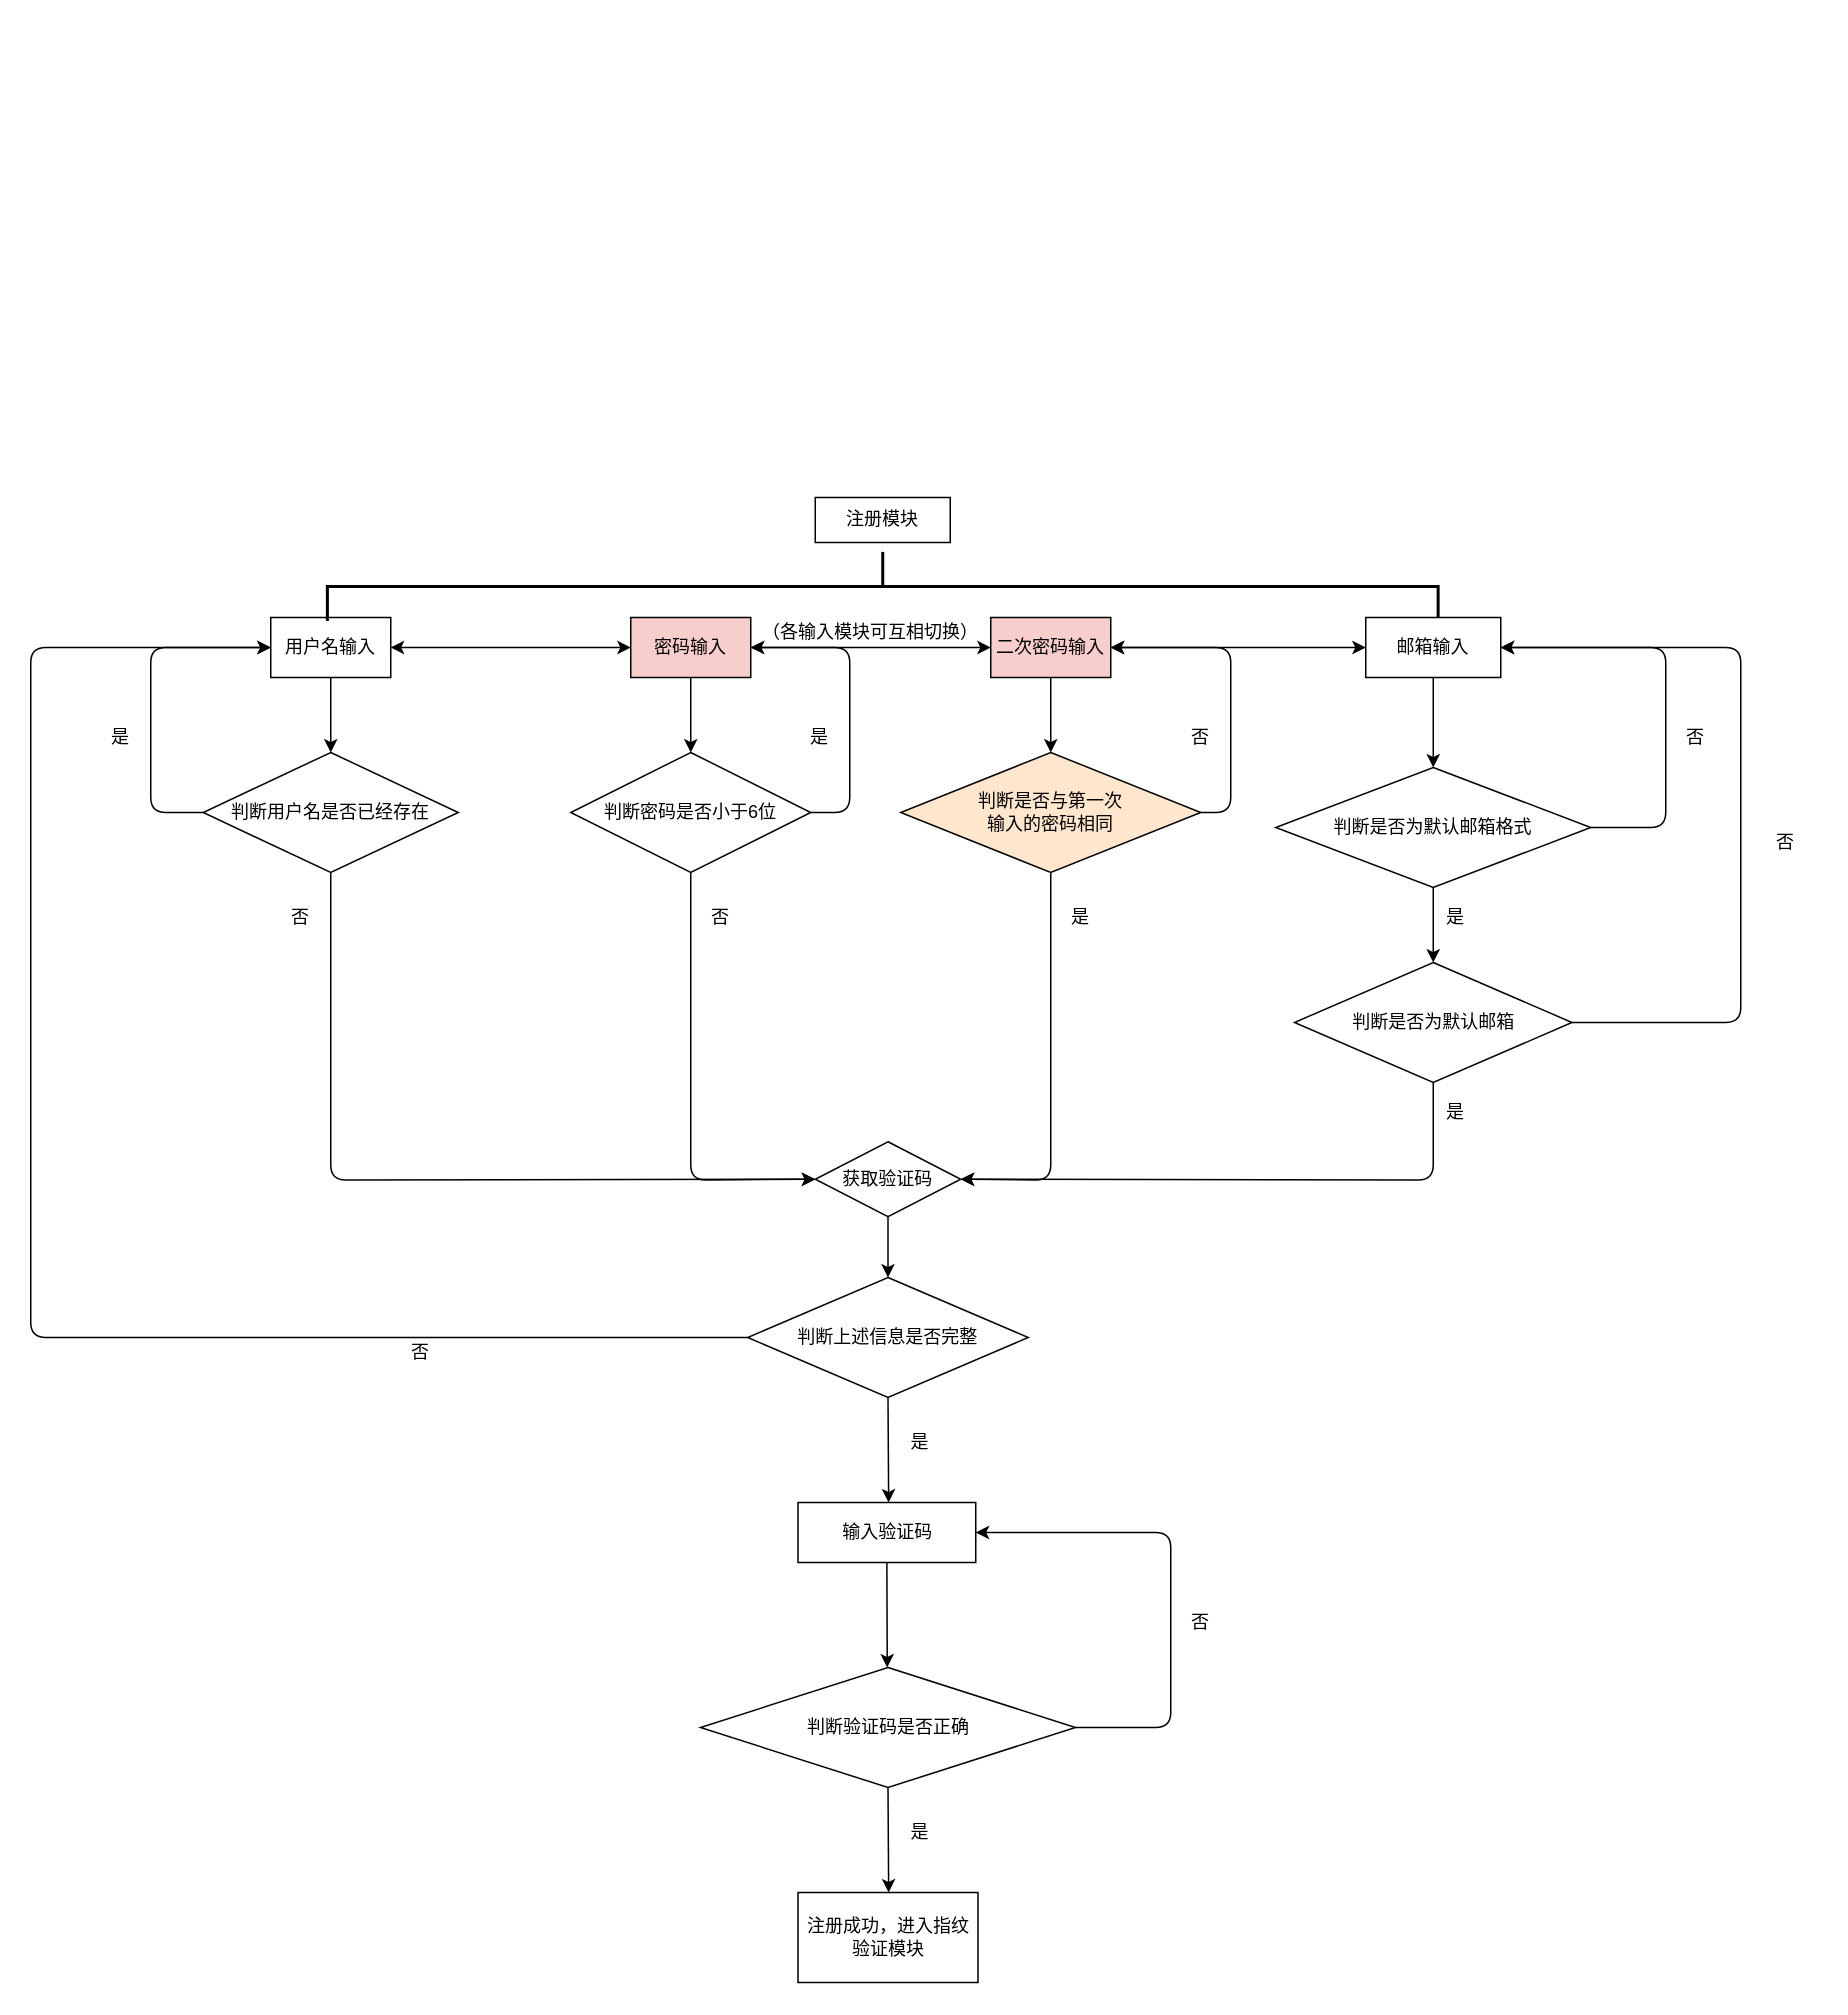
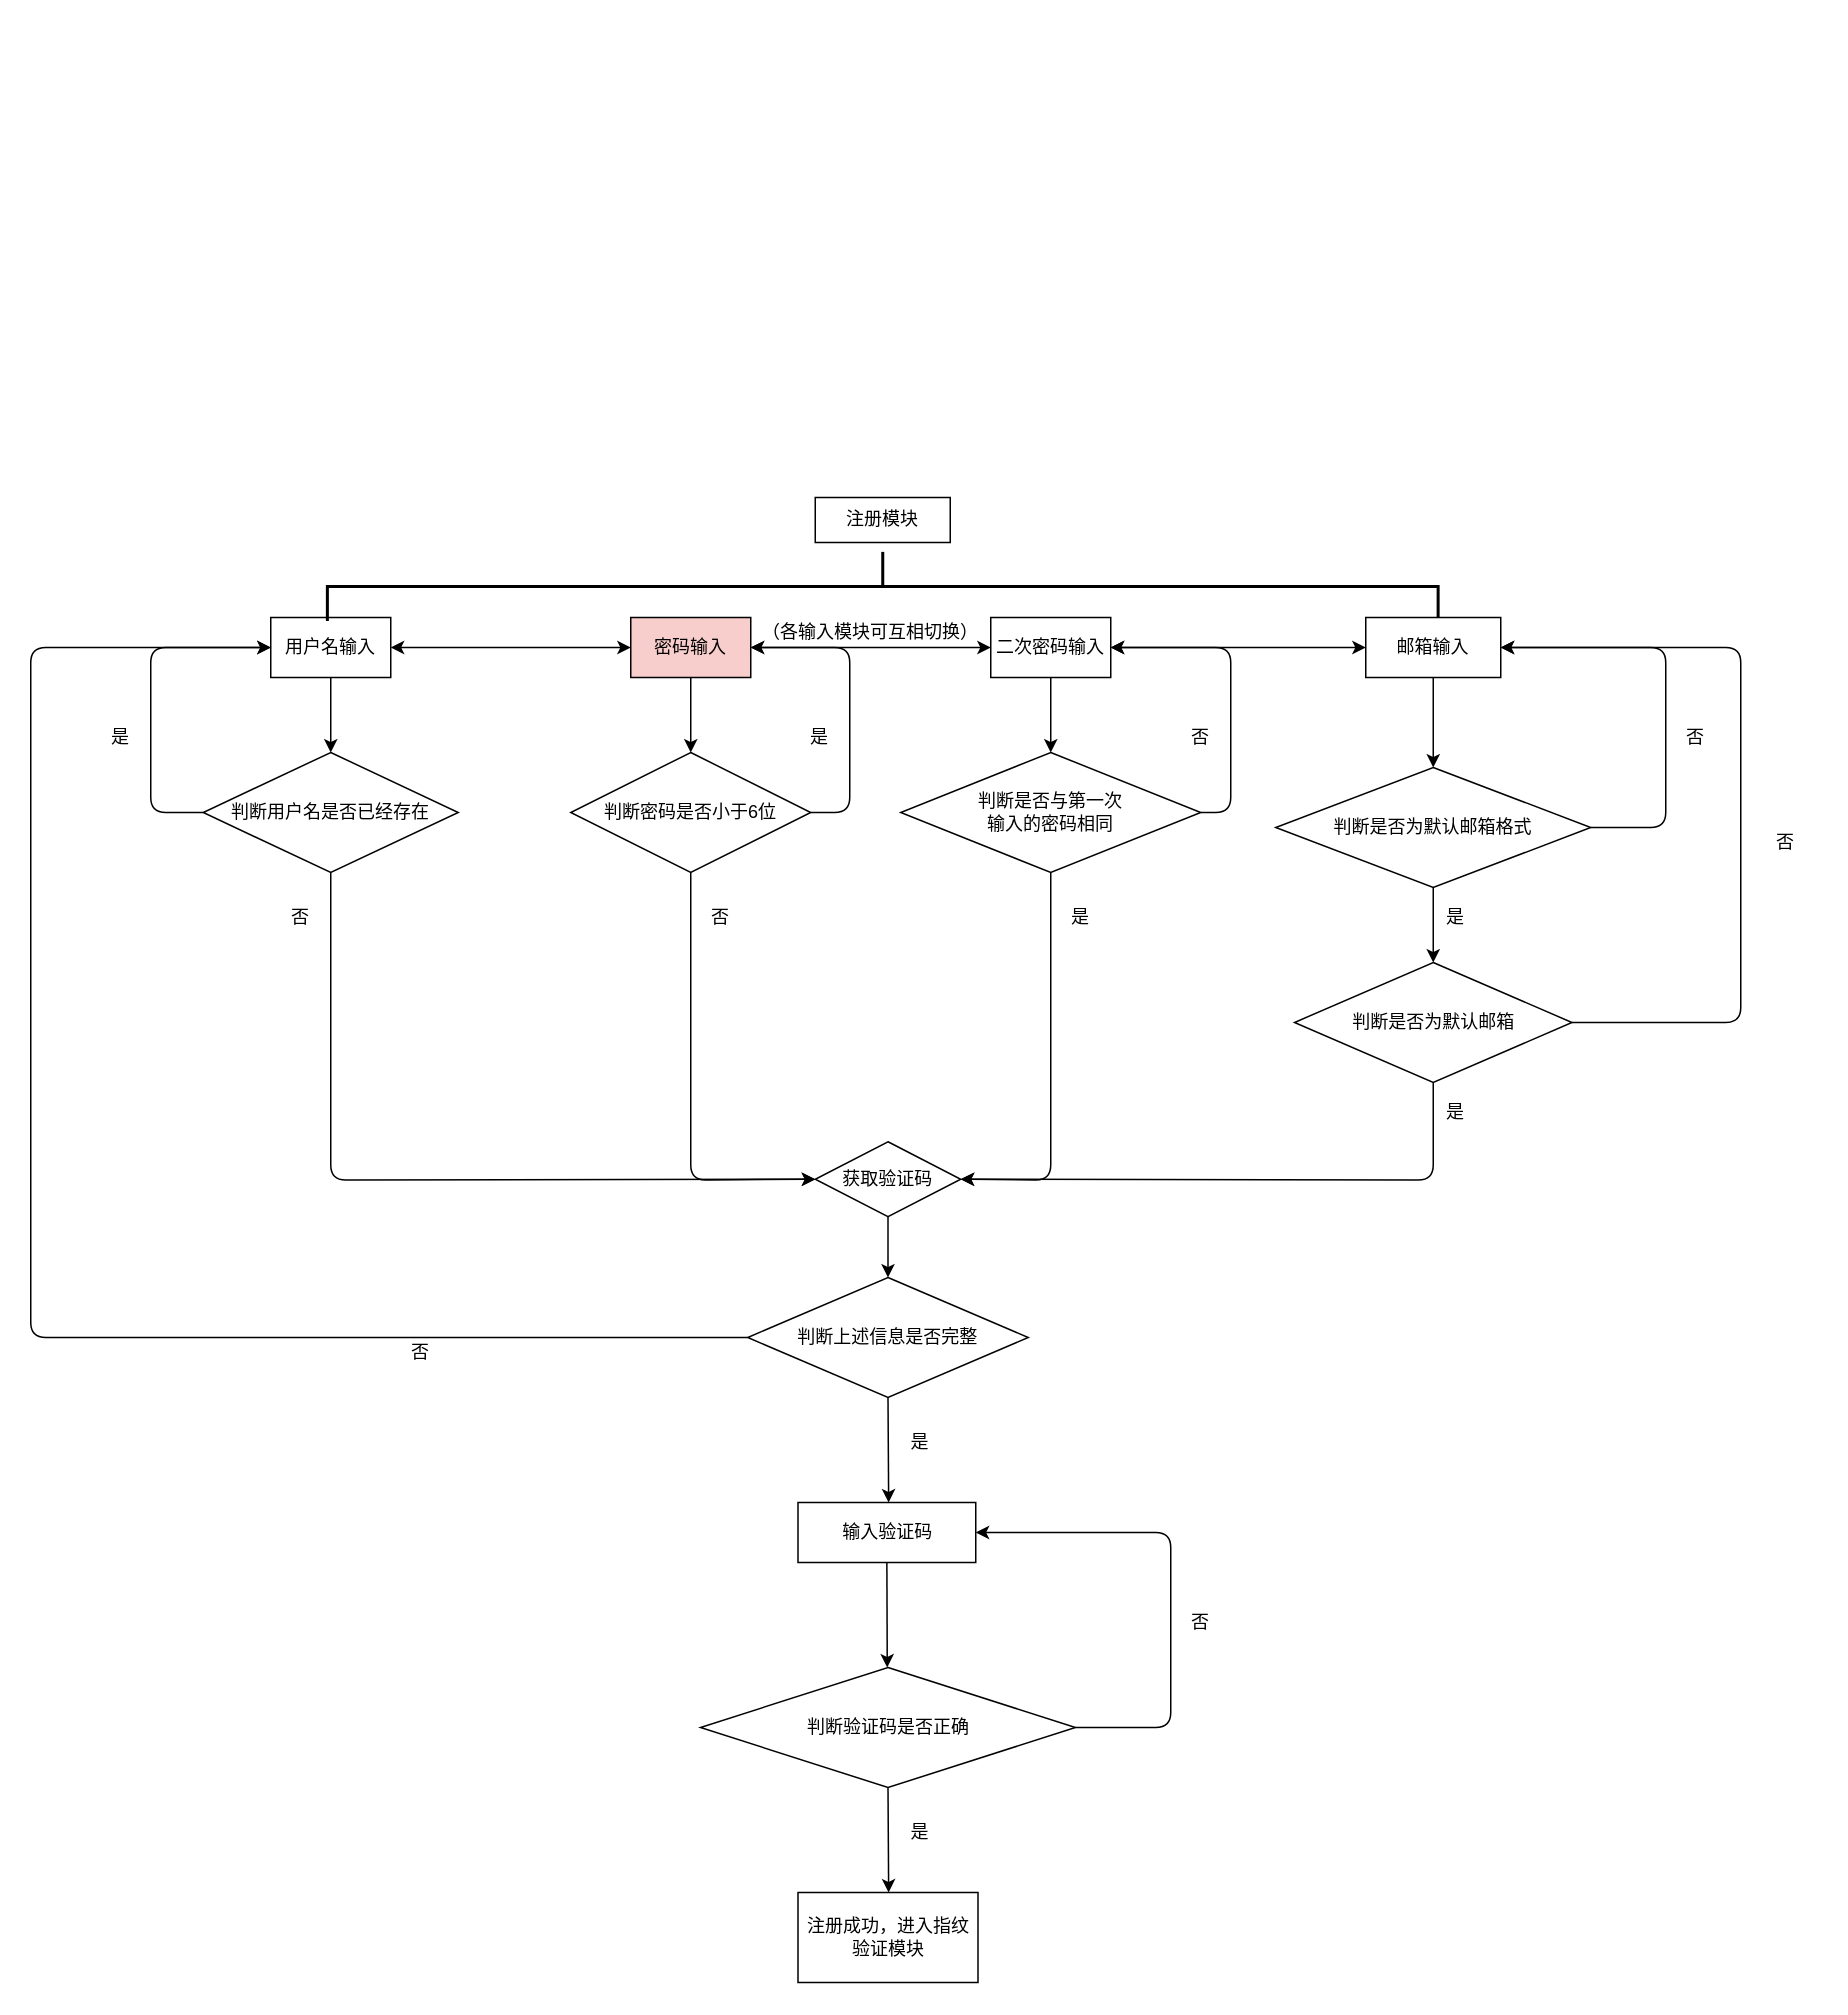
- <mxCell id="17" value="二次密码输入" style="rounded=0;whiteSpace=wrap;html=1;fillColor=#f8cecc;" vertex="1" parent="1"><mxGeometry x="660" y="411" width="80" height="40" as="geometry" /></mxCell>
+ <mxCell id="17" value="二次密码输入" style="rounded=0;whiteSpace=wrap;html=1;" vertex="1" parent="1"><mxGeometry x="660" y="411" width="80" height="40" as="geometry" /></mxCell>
- <mxCell id="18" value="判断是否与第一次&lt;br&gt;输入的密码相同" style="rhombus;whiteSpace=wrap;html=1;fillColor=#ffe6cc;" vertex="1" parent="1"><mxGeometry x="600" y="501" width="200" height="80" as="geometry" /></mxCell>
+ <mxCell id="18" value="判断是否与第一次&lt;br&gt;输入的密码相同" style="rhombus;whiteSpace=wrap;html=1;" vertex="1" parent="1"><mxGeometry x="600" y="501" width="200" height="80" as="geometry" /></mxCell>
